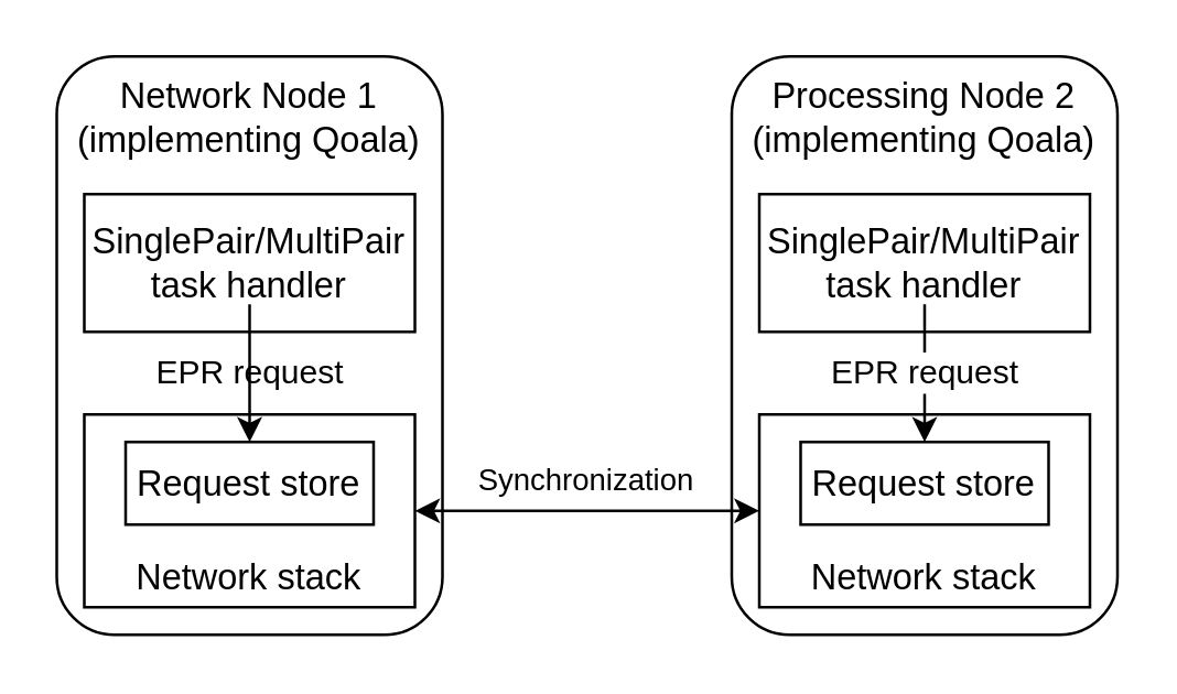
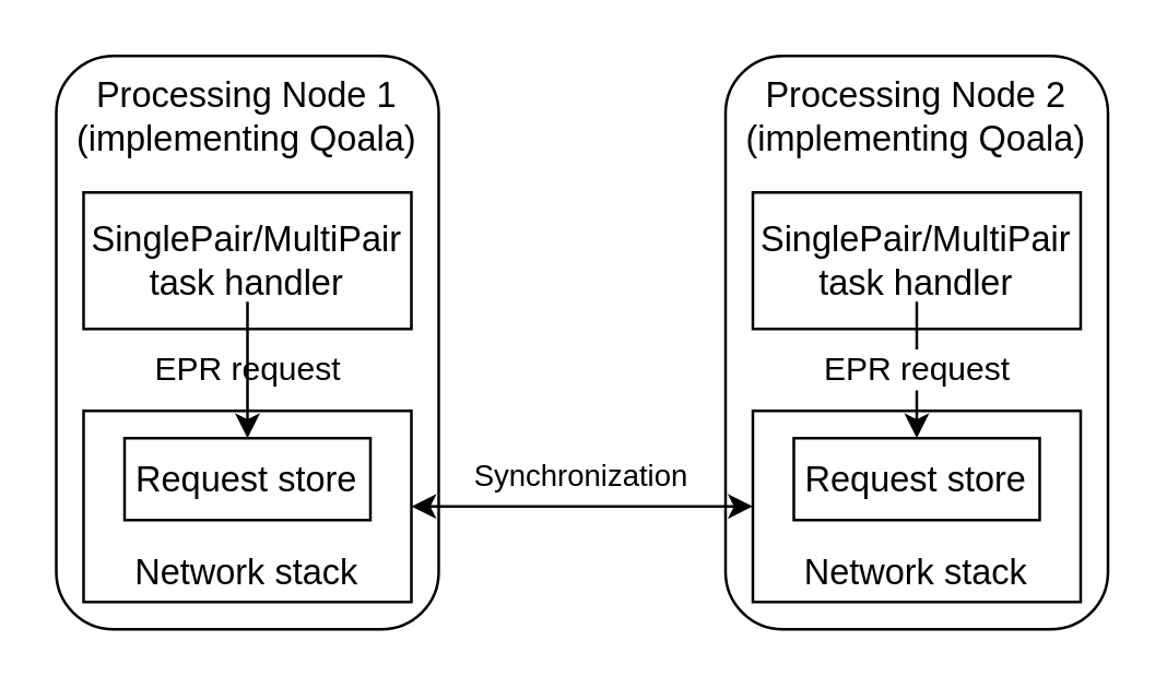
- <mxCell id="7" value="Network Node 1&lt;br style=&quot;font-size: 13px;&quot;&gt;(implementing Qoala)" style="rounded=1;whiteSpace=wrap;html=1;verticalAlign=top;fontSize=13;" parent="1" vertex="1"><mxGeometry x="20" y="20" width="140" height="210" as="geometry" /></mxCell>
+ <mxCell id="7" value="Processing Node 1&lt;br style=&quot;font-size: 13px;&quot;&gt;(implementing Qoala)" style="rounded=1;whiteSpace=wrap;html=1;verticalAlign=top;fontSize=13;" parent="1" vertex="1"><mxGeometry x="20" y="20" width="140" height="210" as="geometry" /></mxCell>
